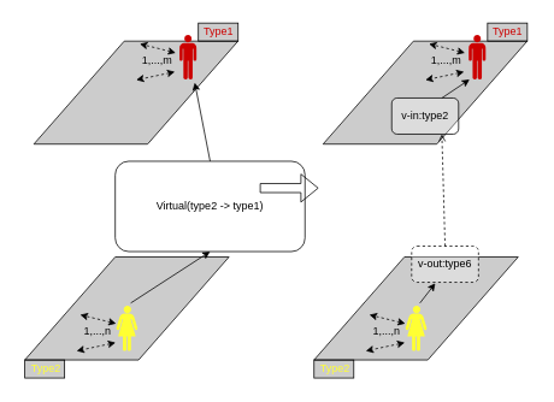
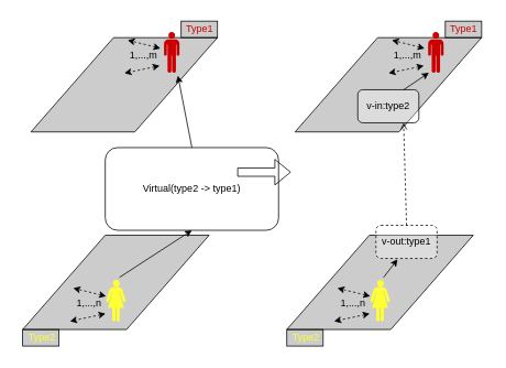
- <mxCell id="37" value="v-out:type6" style="rounded=1;whiteSpace=wrap;html=1;dashed=1;fillOpacity=30;" parent="1" vertex="1"><mxGeometry x="455" y="272" width="74" height="40" as="geometry" /></mxCell>
+ <mxCell id="37" value="v-out:type1" style="rounded=1;whiteSpace=wrap;html=1;dashed=1;fillOpacity=30;" parent="1" vertex="1"><mxGeometry x="455" y="272" width="74" height="40" as="geometry" /></mxCell>
